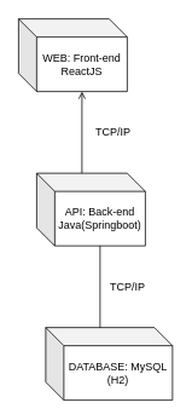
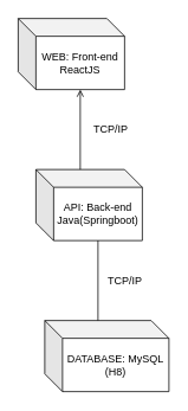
- <mxCell id="4" value="DATABASE: MySQL&lt;br&gt;(H2)" style="shape=cube;whiteSpace=wrap;html=1;boundedLbl=1;backgroundOutline=1;darkOpacity=0.05;darkOpacity2=0.1;" vertex="1" parent="1"><mxGeometry x="50" y="360" width="140" height="80" as="geometry" /></mxCell>
+ <mxCell id="4" value="DATABASE: MySQL&lt;br&gt;(H8)" style="shape=cube;whiteSpace=wrap;html=1;boundedLbl=1;backgroundOutline=1;darkOpacity=0.05;darkOpacity2=0.1;" vertex="1" parent="1"><mxGeometry x="50" y="360" width="140" height="80" as="geometry" /></mxCell>
